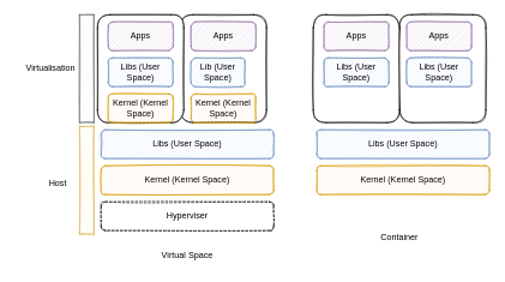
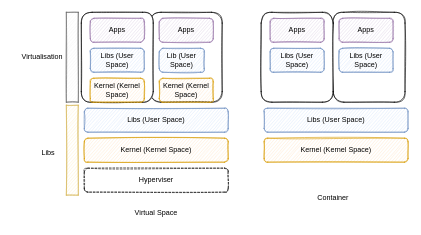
- <mxCell id="24" value="Host" style="text;html=1;strokeColor=none;fillColor=none;align=center;verticalAlign=middle;whiteSpace=wrap;rounded=0;sketch=1;" parent="1" vertex="1"><mxGeometry x="30" y="240" width="100" height="30" as="geometry" /></mxCell>
+ <mxCell id="24" value="Libs" style="text;html=1;strokeColor=none;fillColor=none;align=center;verticalAlign=middle;whiteSpace=wrap;rounded=0;sketch=1;" parent="1" vertex="1"><mxGeometry x="30" y="240" width="100" height="30" as="geometry" /></mxCell>
